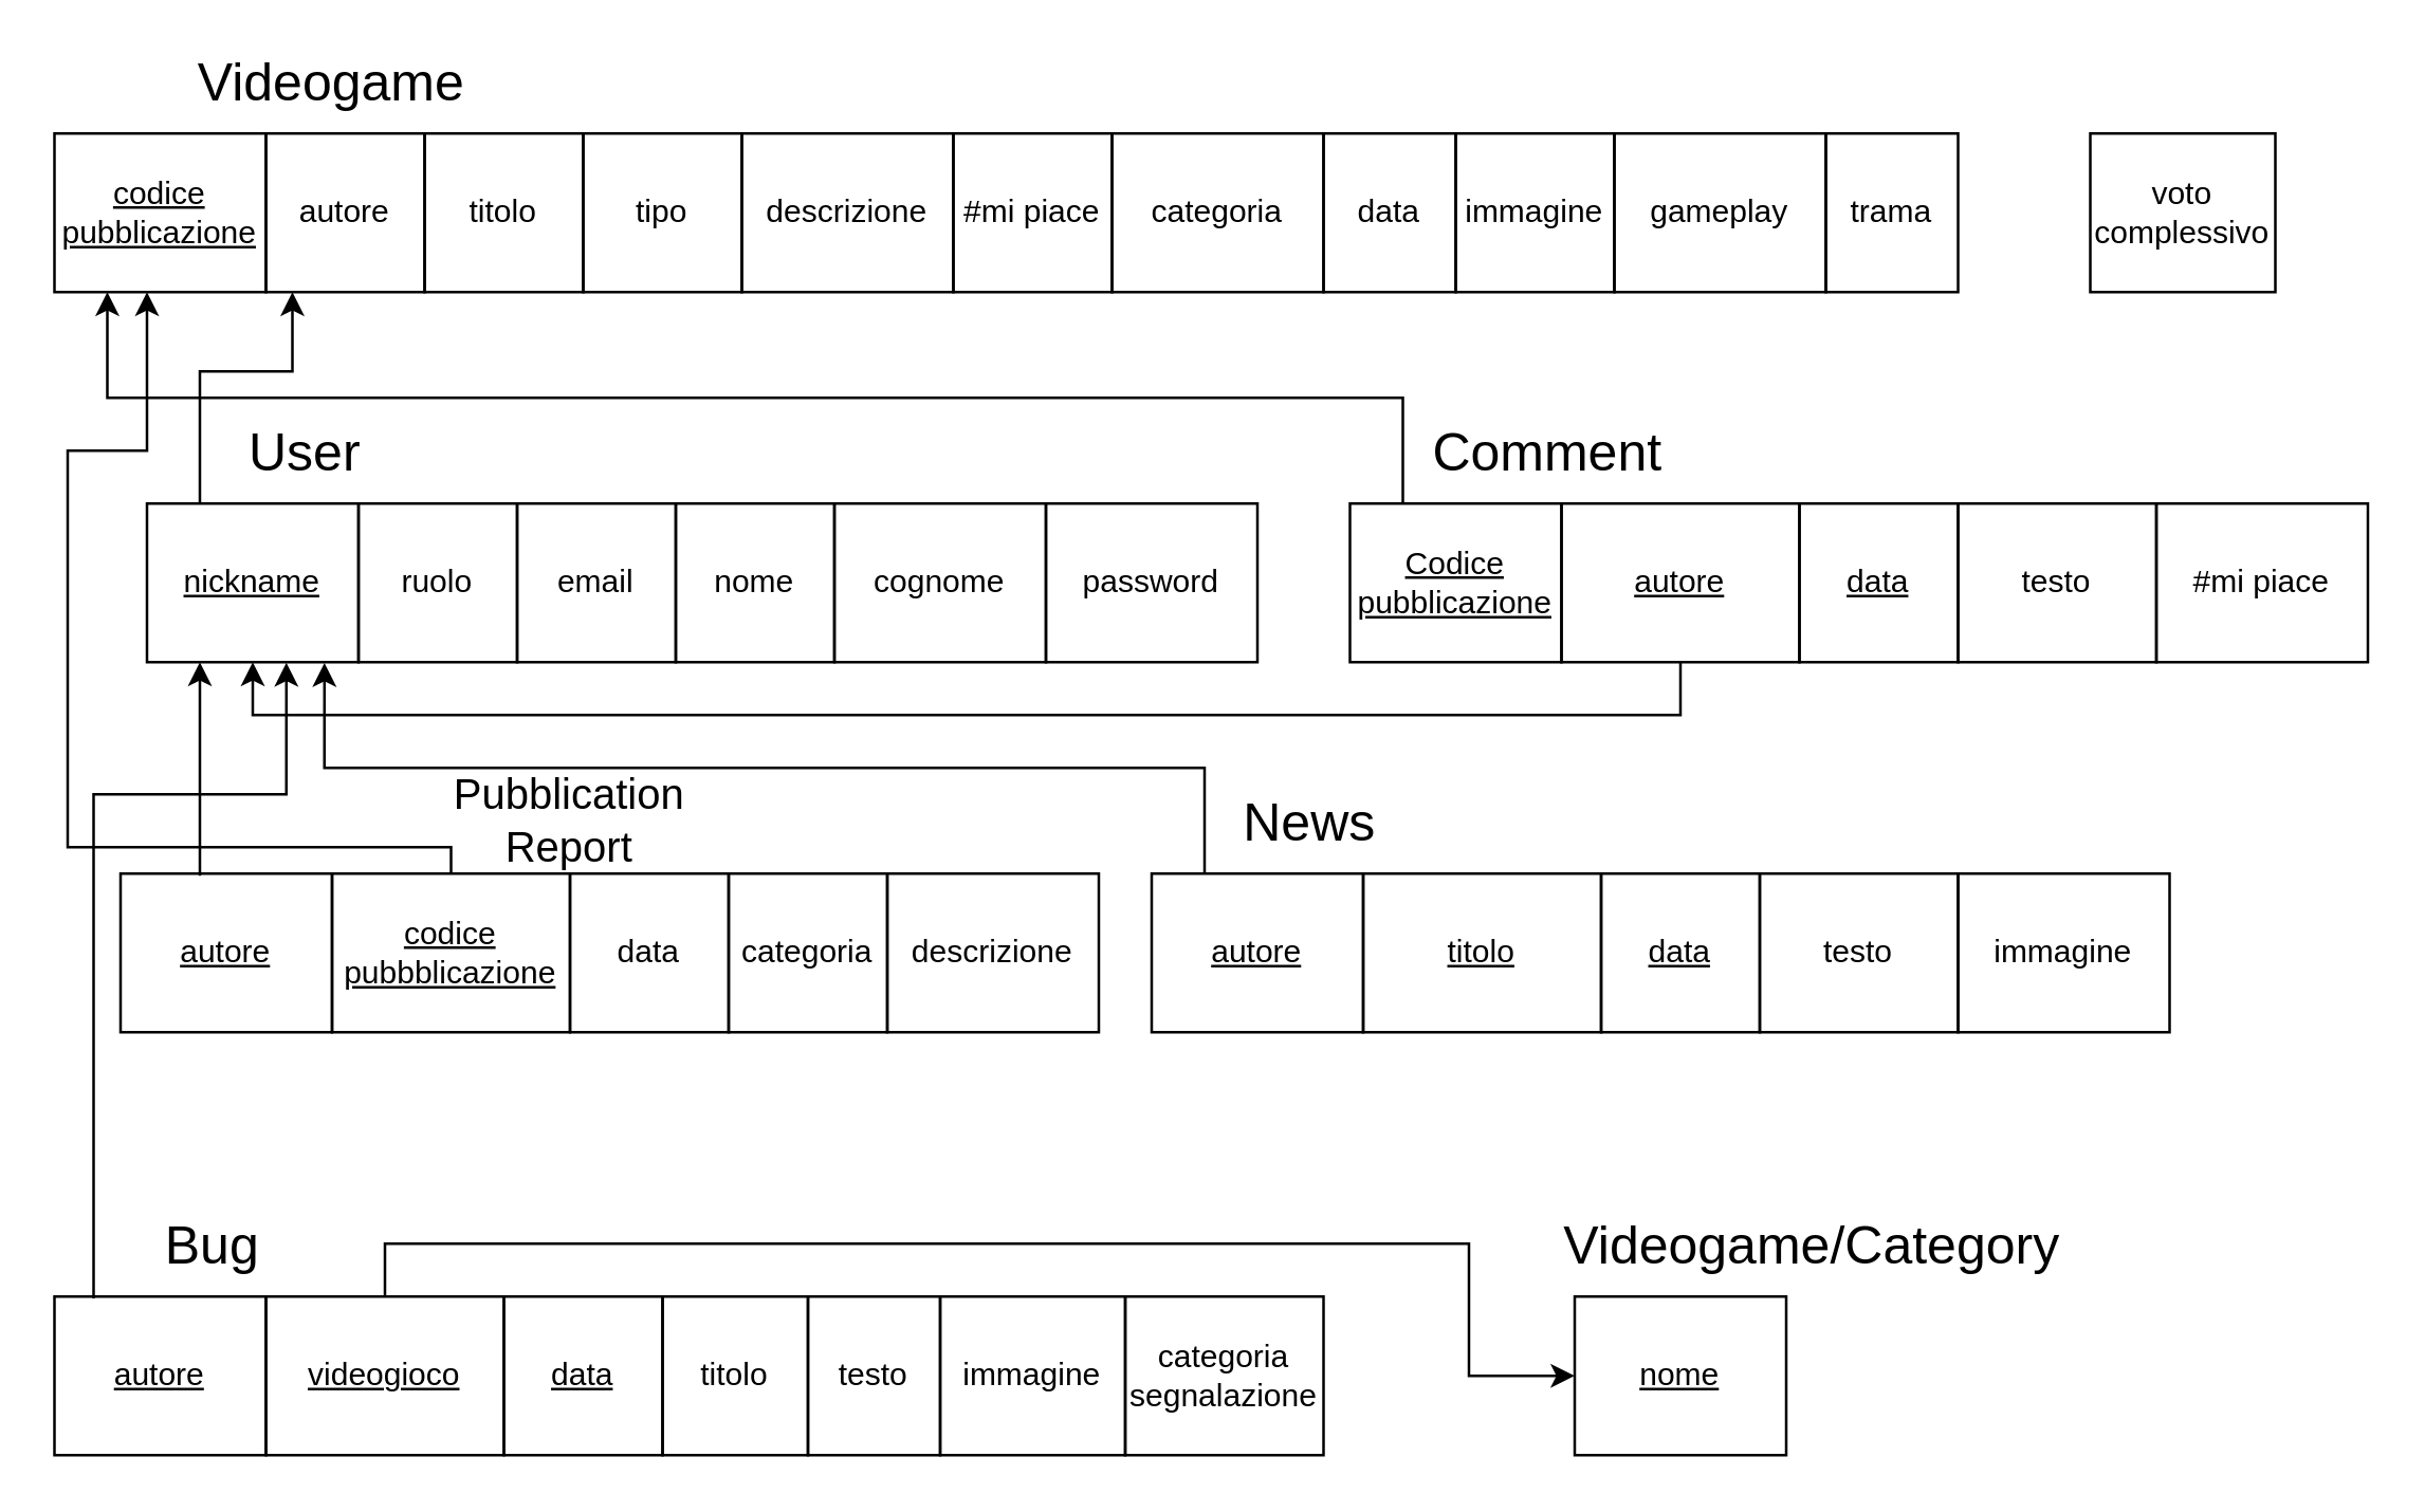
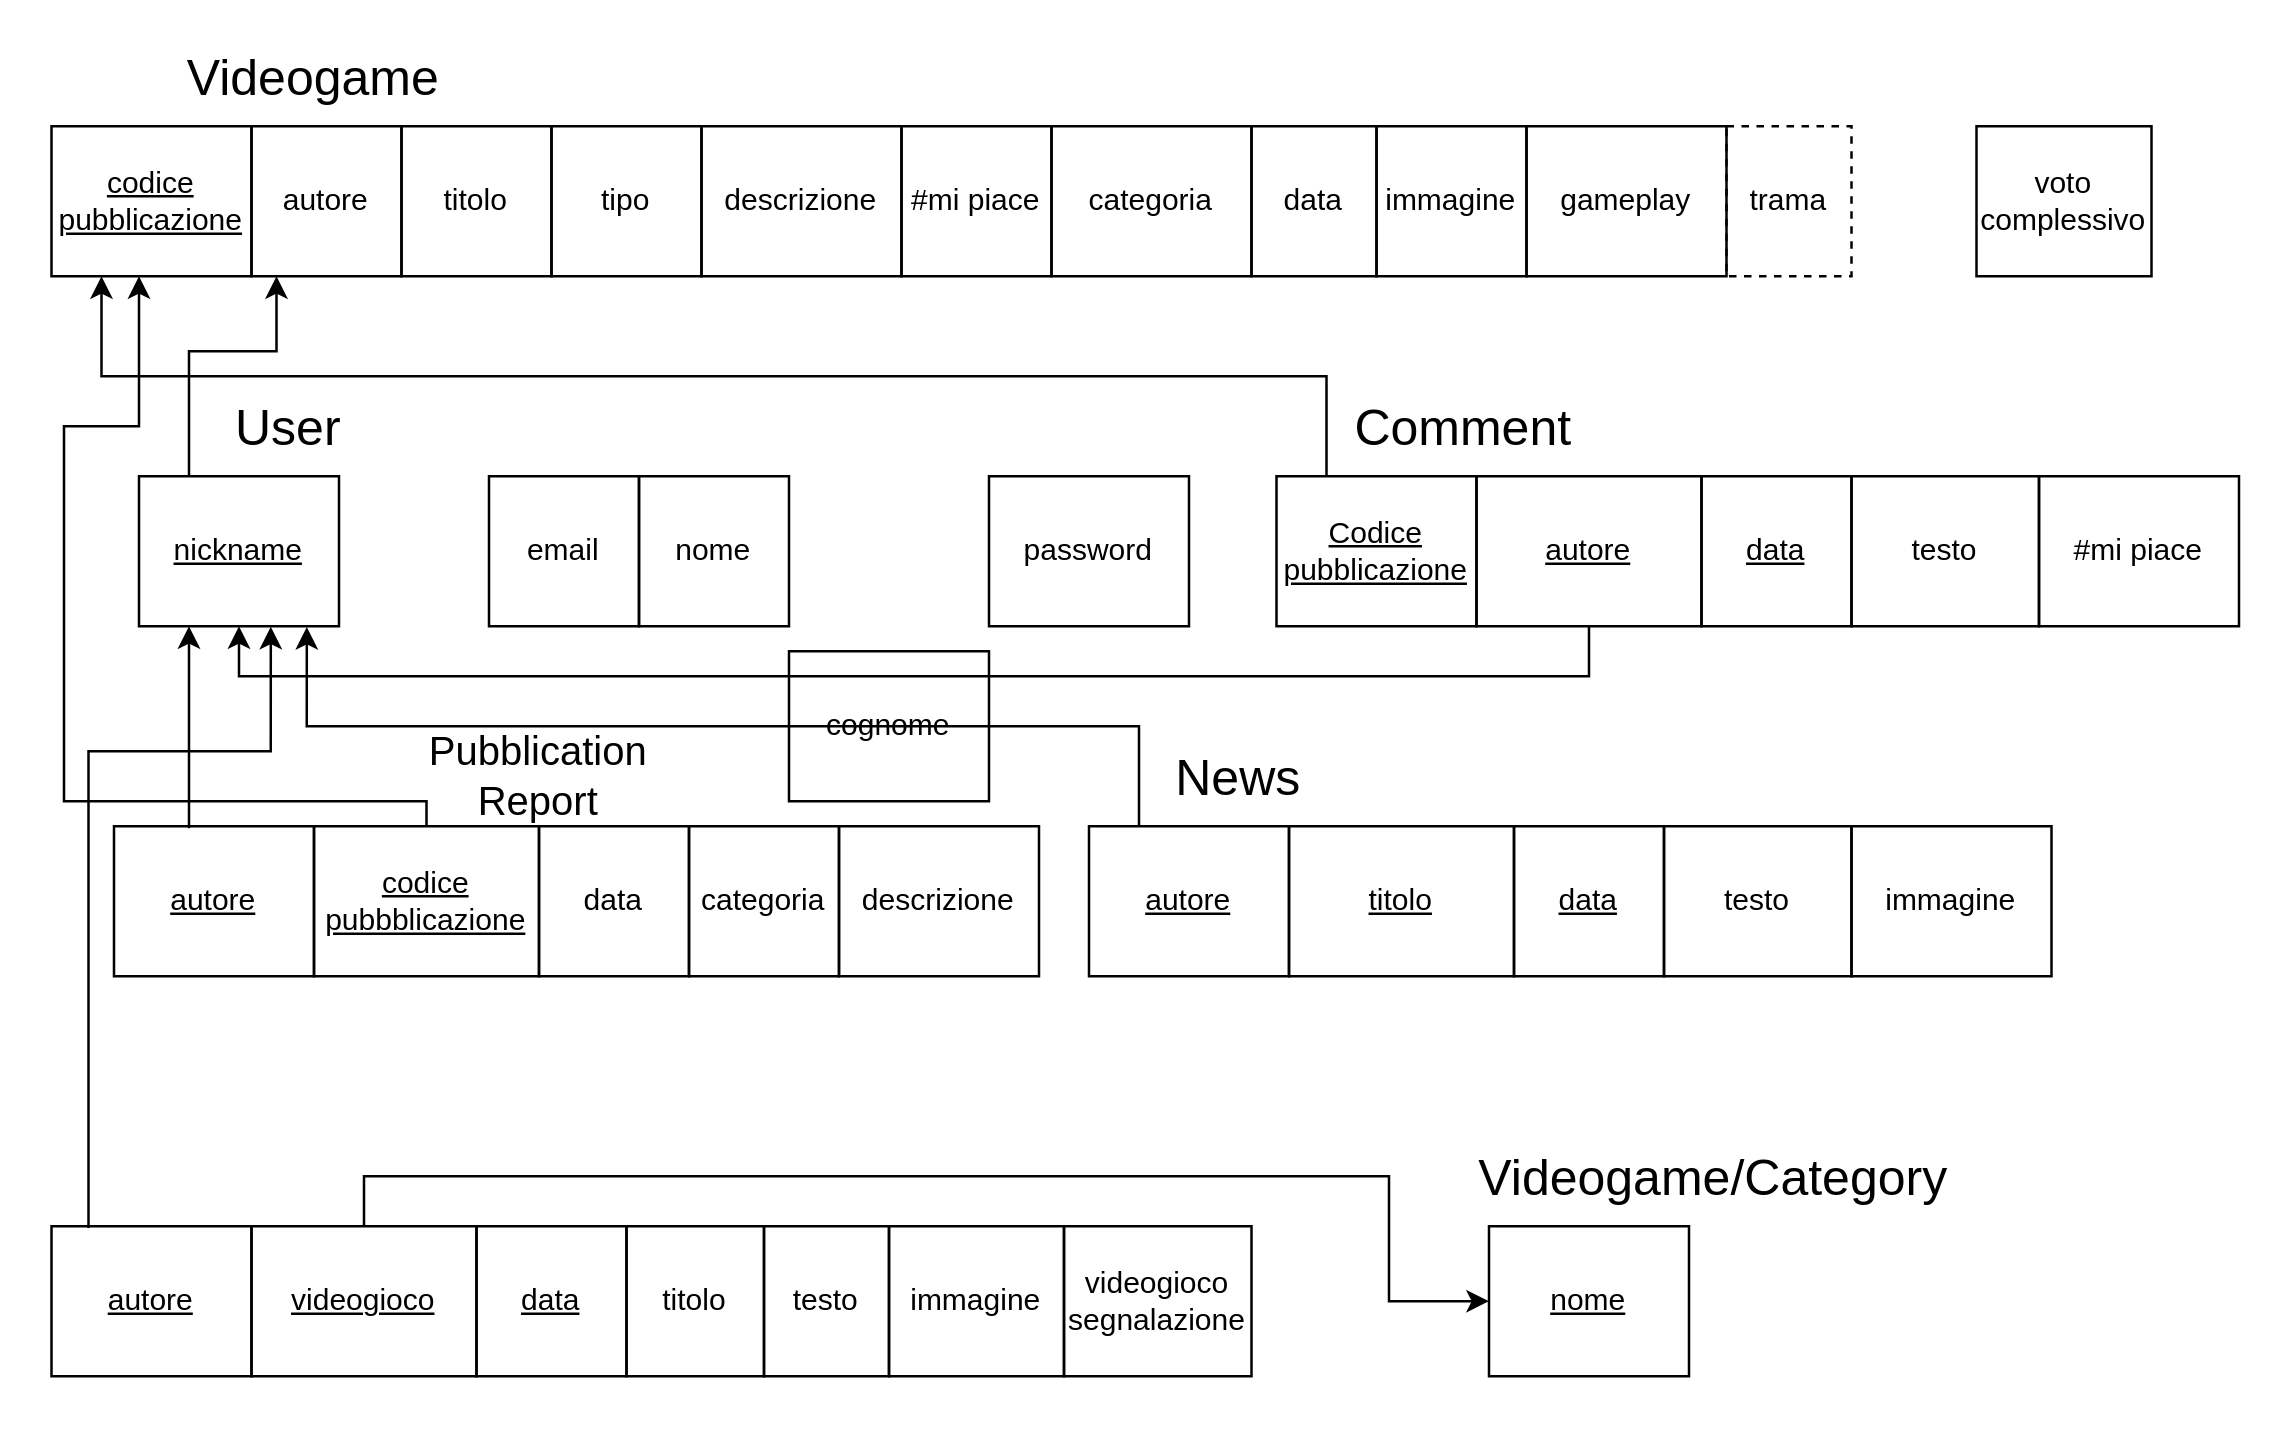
- <mxCell id="12" value="trama" style="rounded=0;whiteSpace=wrap;html=1;fillColor=none;" parent="1" vertex="1"><mxGeometry x="690" y="50" width="50" height="60" as="geometry" /></mxCell>
+ <mxCell id="12" value="trama" style="rounded=0;whiteSpace=wrap;html=1;fillColor=none;dashed=1;" parent="1" vertex="1"><mxGeometry x="690" y="50" width="50" height="60" as="geometry" /></mxCell>
- <mxCell id="16" value="ruolo" style="rounded=0;whiteSpace=wrap;html=1;fillColor=none;" parent="1" vertex="1"><mxGeometry x="135" y="190" width="60" height="60" as="geometry" /></mxCell>
- <mxCell id="19" value="cognome" style="rounded=0;whiteSpace=wrap;html=1;fillColor=none;" parent="1" vertex="1"><mxGeometry x="315" y="190" width="80" height="60" as="geometry" /></mxCell>
+ <mxCell id="19" value="cognome" style="rounded=0;whiteSpace=wrap;html=1;fillColor=none;" parent="1" vertex="1"><mxGeometry x="315" y="260" width="80" height="60" as="geometry" /></mxCell>
- <mxCell id="38" value="Bug" style="text;html=1;strokeColor=none;fillColor=none;align=center;verticalAlign=middle;whiteSpace=wrap;rounded=0;fontSize=20;" parent="1" vertex="1"><mxGeometry x="60" y="460" width="40" height="20" as="geometry" /></mxCell>
- <mxCell id="36" value="categoria segnalazione" style="rounded=0;whiteSpace=wrap;html=1;fillColor=none;" parent="1" vertex="1"><mxGeometry x="425" y="490" width="75" height="60" as="geometry" /></mxCell>
+ <mxCell id="36" value="videogioco segnalazione" style="rounded=0;whiteSpace=wrap;html=1;fillColor=none;" parent="1" vertex="1"><mxGeometry x="425" y="490" width="75" height="60" as="geometry" /></mxCell>
